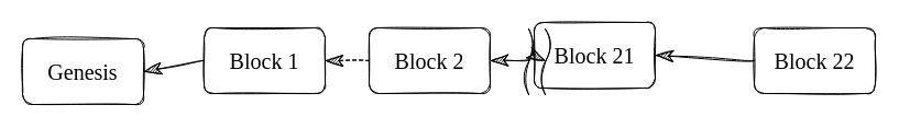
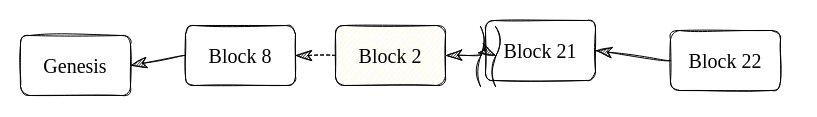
- <mxCell id="3" value="&lt;font data-font-src=&quot;https://fonts.googleapis.com/css?family=Gloria+Hallelujah&quot; face=&quot;Gloria Hallelujah&quot;&gt;Block 1&lt;/font&gt;" style="rounded=1;whiteSpace=wrap;html=1;sketch=1;hachureGap=4;fontFamily=Architects Daughter;fontSource=https%3A%2F%2Ffonts.googleapis.com%2Fcss%3Ffamily%3DArchitects%2BDaughter;fontSize=20;" parent="1" vertex="1"><mxGeometry x="185" y="25" width="110" height="60" as="geometry" /></mxCell>
+ <mxCell id="3" value="&lt;font data-font-src=&quot;https://fonts.googleapis.com/css?family=Gloria+Hallelujah&quot; face=&quot;Gloria Hallelujah&quot;&gt;Block 8&lt;/font&gt;" style="rounded=1;whiteSpace=wrap;html=1;sketch=1;hachureGap=4;fontFamily=Architects Daughter;fontSource=https%3A%2F%2Ffonts.googleapis.com%2Fcss%3Ffamily%3DArchitects%2BDaughter;fontSize=20;" parent="1" vertex="1"><mxGeometry x="185" y="25" width="110" height="60" as="geometry" /></mxCell>
- <mxCell id="4" value="Block 2" style="rounded=1;whiteSpace=wrap;html=1;sketch=1;hachureGap=4;fontFamily=Gloria Hallelujah;fontSource=https%3A%2F%2Ffonts.googleapis.com%2Fcss%3Ffamily%3DGloria%2BHallelujah;fontSize=20;" parent="1" vertex="1"><mxGeometry x="335" y="25" width="110" height="60" as="geometry" /></mxCell>
+ <mxCell id="4" value="Block 2" style="rounded=1;whiteSpace=wrap;html=1;sketch=1;hachureGap=4;fontFamily=Gloria Hallelujah;fontSource=https%3A%2F%2Ffonts.googleapis.com%2Fcss%3Ffamily%3DGloria%2BHallelujah;fontSize=20;fillColor=#fff2cc;" parent="1" vertex="1"><mxGeometry x="335" y="25" width="110" height="60" as="geometry" /></mxCell>
- <mxCell id="6" value="Block 22" style="rounded=1;whiteSpace=wrap;html=1;sketch=1;hachureGap=4;fontFamily=Gloria Hallelujah;fontSource=https%3A%2F%2Ffonts.googleapis.com%2Fcss%3Ffamily%3DGloria%2BHallelujah;fontSize=20;" parent="1" vertex="1"><mxGeometry x="685" y="25" width="110" height="60" as="geometry" /></mxCell>
+ <mxCell id="6" value="Block 22" style="rounded=1;whiteSpace=wrap;html=1;sketch=1;hachureGap=4;fontFamily=Gloria Hallelujah;fontSource=https%3A%2F%2Ffonts.googleapis.com%2Fcss%3Ffamily%3DGloria%2BHallelujah;fontSize=20;" parent="1" vertex="1"><mxGeometry x="670" y="30" width="110" height="60" as="geometry" /></mxCell>
